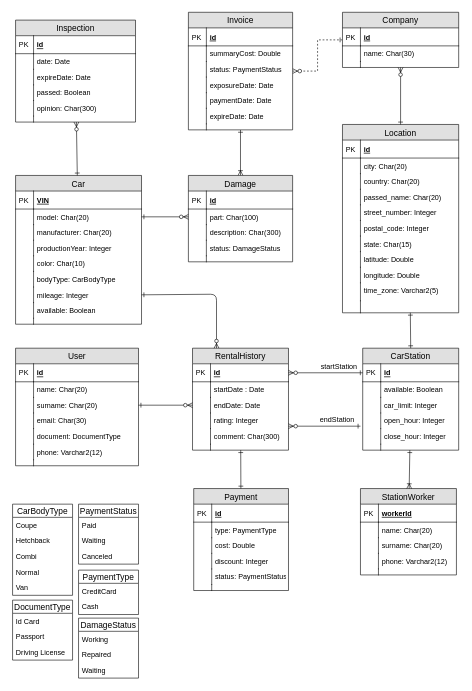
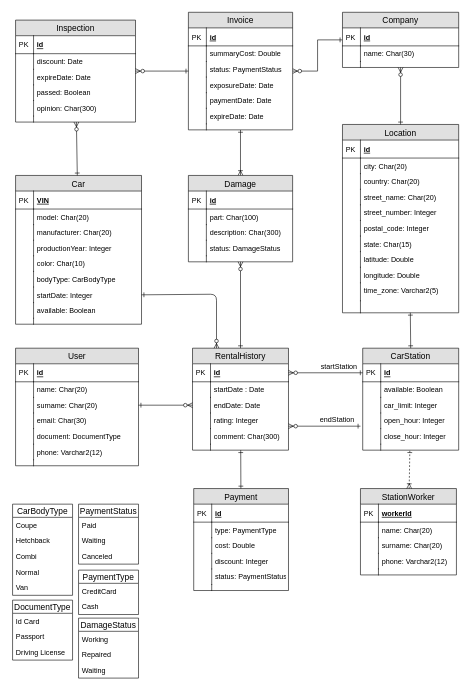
- <mxCell id="74" value="" style="edgeStyle=orthogonalEdgeStyle;rounded=0;orthogonalLoop=1;jettySize=auto;html=1;endArrow=ERone;endFill=0;startArrow=ERzeroToMany;startFill=1;dashed=1;" parent="1" source="75" target="90" edge="1"><mxGeometry relative="1" as="geometry" /></mxCell>
+ <mxCell id="74" value="" style="edgeStyle=orthogonalEdgeStyle;rounded=0;orthogonalLoop=1;jettySize=auto;html=1;endArrow=ERone;endFill=0;startArrow=ERzeroToMany;startFill=1;" parent="1" source="75" target="90" edge="1"><mxGeometry relative="1" as="geometry" /></mxCell>
- <mxCell id="153" value="date: Date" style="shape=partialRectangle;top=0;left=0;right=0;bottom=0;align=left;verticalAlign=top;fillColor=none;spacingLeft=34;spacingRight=4;overflow=hidden;rotatable=0;points=[[0,0.5],[1,0.5]];portConstraint=eastwest;dropTarget=0;fontSize=12;" parent="150" vertex="1"><mxGeometry y="56" width="200" height="26" as="geometry" /></mxCell>
+ <mxCell id="153" value="discount: Date" style="shape=partialRectangle;top=0;left=0;right=0;bottom=0;align=left;verticalAlign=top;fillColor=none;spacingLeft=34;spacingRight=4;overflow=hidden;rotatable=0;points=[[0,0.5],[1,0.5]];portConstraint=eastwest;dropTarget=0;fontSize=12;" parent="150" vertex="1"><mxGeometry y="56" width="200" height="26" as="geometry" /></mxCell>
+ <mxCell id="181" value="" style="endArrow=ERone;html=1;startArrow=ERzeroToMany;startFill=1;endFill=0;" parent="1" source="150" target="75" edge="1"><mxGeometry width="50" height="50" relative="1" as="geometry"><mxPoint x="210" y="300" as="sourcePoint" /><mxPoint x="260" y="250" as="targetPoint" /></mxGeometry></mxCell>
- <mxCell id="130" value="passed_name: Char(20)" style="shape=partialRectangle;top=0;left=0;right=0;bottom=0;align=left;verticalAlign=top;fillColor=none;spacingLeft=34;spacingRight=4;overflow=hidden;rotatable=0;points=[[0,0.5],[1,0.5]];portConstraint=eastwest;dropTarget=0;fontSize=12;" parent="123" vertex="1"><mxGeometry y="108" width="193.75" height="26" as="geometry" /></mxCell>
+ <mxCell id="130" value="street_name: Char(20)" style="shape=partialRectangle;top=0;left=0;right=0;bottom=0;align=left;verticalAlign=top;fillColor=none;spacingLeft=34;spacingRight=4;overflow=hidden;rotatable=0;points=[[0,0.5],[1,0.5]];portConstraint=eastwest;dropTarget=0;fontSize=12;" parent="123" vertex="1"><mxGeometry y="108" width="193.75" height="26" as="geometry" /></mxCell>
- <mxCell id="190" value="" style="endArrow=ERzeroToMany;html=1;exitX=1;exitY=0.5;exitDx=0;exitDy=0;entryX=0;entryY=0.5;entryDx=0;entryDy=0;endFill=1;startArrow=ERone;startFill=0;" parent="1" source="46" target="66" edge="1"><mxGeometry width="50" height="50" relative="1" as="geometry"><mxPoint x="250" y="400" as="sourcePoint" /><mxPoint x="300" y="350" as="targetPoint" /></mxGeometry></mxCell>
- <mxCell id="56" value="mileage: Integer" style="shape=partialRectangle;top=0;left=0;right=0;bottom=0;align=left;verticalAlign=top;fillColor=none;spacingLeft=34;spacingRight=4;overflow=hidden;rotatable=0;points=[[0,0.5],[1,0.5]];portConstraint=eastwest;dropTarget=0;fontSize=12;" parent="43" vertex="1"><mxGeometry y="186" width="210" height="26" as="geometry" /></mxCell>
+ <mxCell id="56" value="startDate: Integer" style="shape=partialRectangle;top=0;left=0;right=0;bottom=0;align=left;verticalAlign=top;fillColor=none;spacingLeft=34;spacingRight=4;overflow=hidden;rotatable=0;points=[[0,0.5],[1,0.5]];portConstraint=eastwest;dropTarget=0;fontSize=12;" parent="43" vertex="1"><mxGeometry y="186" width="210" height="26" as="geometry" /></mxCell>
+ <mxCell id="164" value="" style="endArrow=ERzeroToMany;html=1;startArrow=ERone;startFill=0;endFill=1;" parent="1" source="2" target="63" edge="1"><mxGeometry width="50" height="50" relative="1" as="geometry"><mxPoint x="410" y="470" as="sourcePoint" /><mxPoint x="460" y="420" as="targetPoint" /></mxGeometry></mxCell>
- <mxCell id="186" value="" style="endArrow=ERone;html=1;startArrow=ERoneToMany;startFill=0;endFill=0;" parent="1" source="169" target="97" edge="1"><mxGeometry width="50" height="50" relative="1" as="geometry"><mxPoint x="510" y="830" as="sourcePoint" /><mxPoint x="560" y="780" as="targetPoint" /></mxGeometry></mxCell>
+ <mxCell id="186" value="" style="endArrow=ERone;html=1;startArrow=ERoneToMany;startFill=0;endFill=0;dashed=1;" parent="1" source="169" target="97" edge="1"><mxGeometry width="50" height="50" relative="1" as="geometry"><mxPoint x="510" y="830" as="sourcePoint" /><mxPoint x="560" y="780" as="targetPoint" /></mxGeometry></mxCell>
